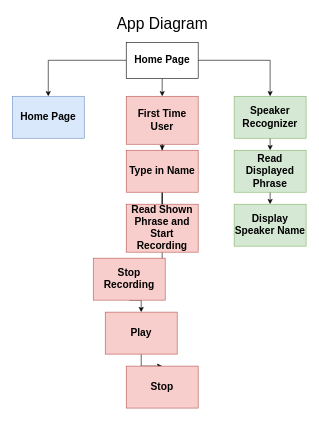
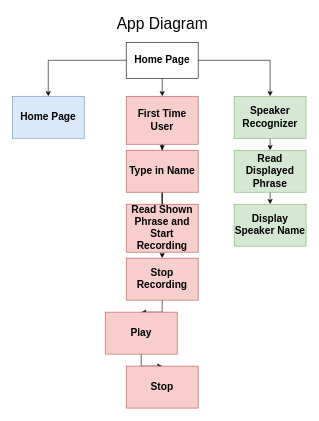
- <mxCell id="14" value="Stop Recording" style="rounded=0;whiteSpace=wrap;html=1;fillColor=#f8cecc;strokeColor=#b85450;fontSize=17;fontStyle=1" vertex="1" parent="1"><mxGeometry x="155" y="430" width="120" height="70" as="geometry" /></mxCell>
+ <mxCell id="14" value="Stop Recording" style="rounded=0;whiteSpace=wrap;html=1;fillColor=#f8cecc;strokeColor=#b85450;fontSize=17;fontStyle=1" vertex="1" parent="1"><mxGeometry x="210" y="430" width="120" height="70" as="geometry" /></mxCell>
